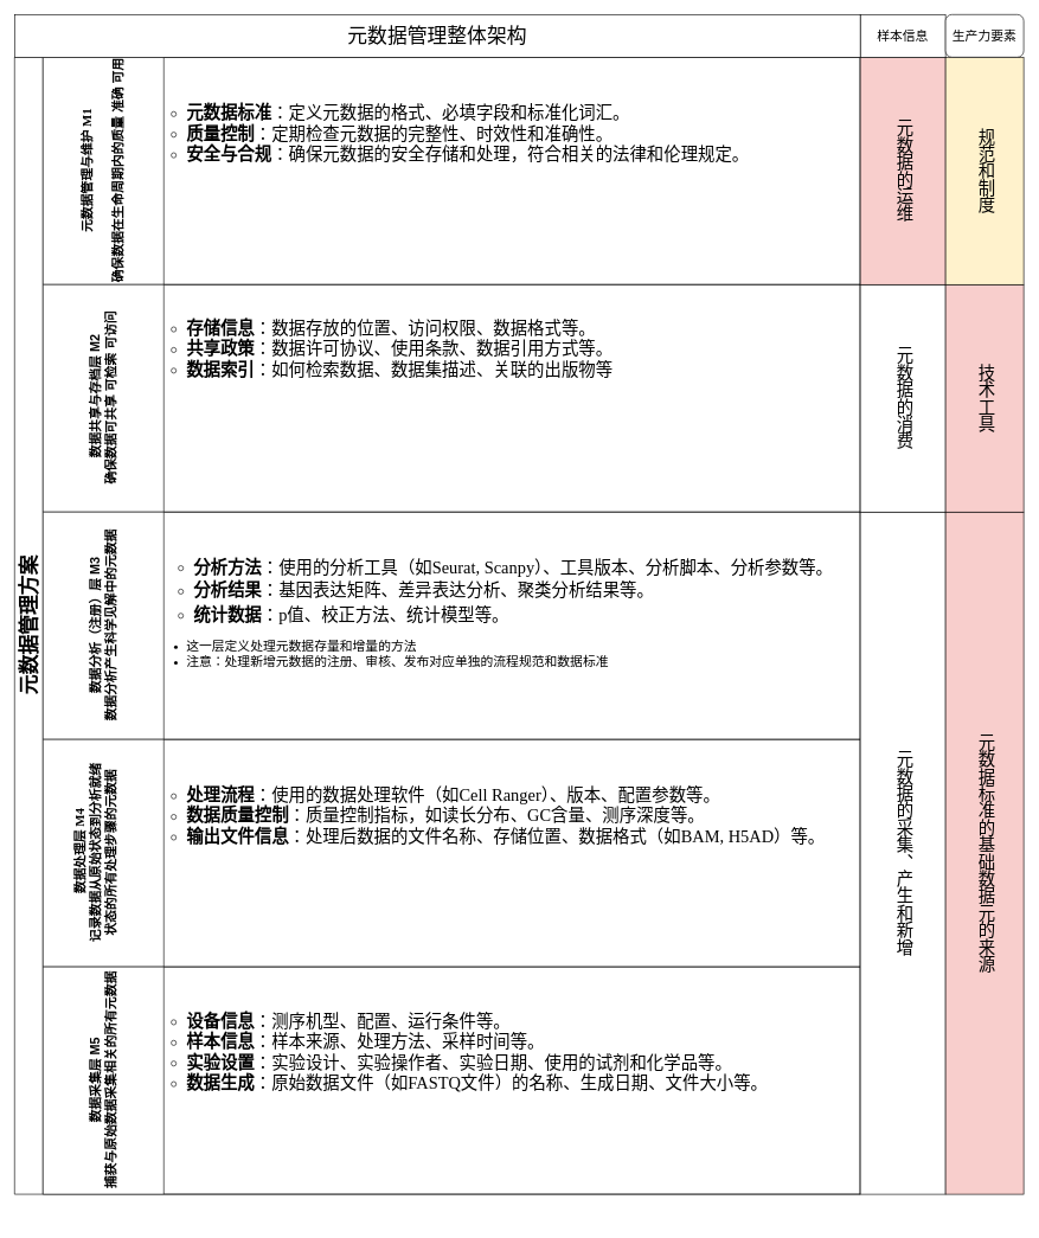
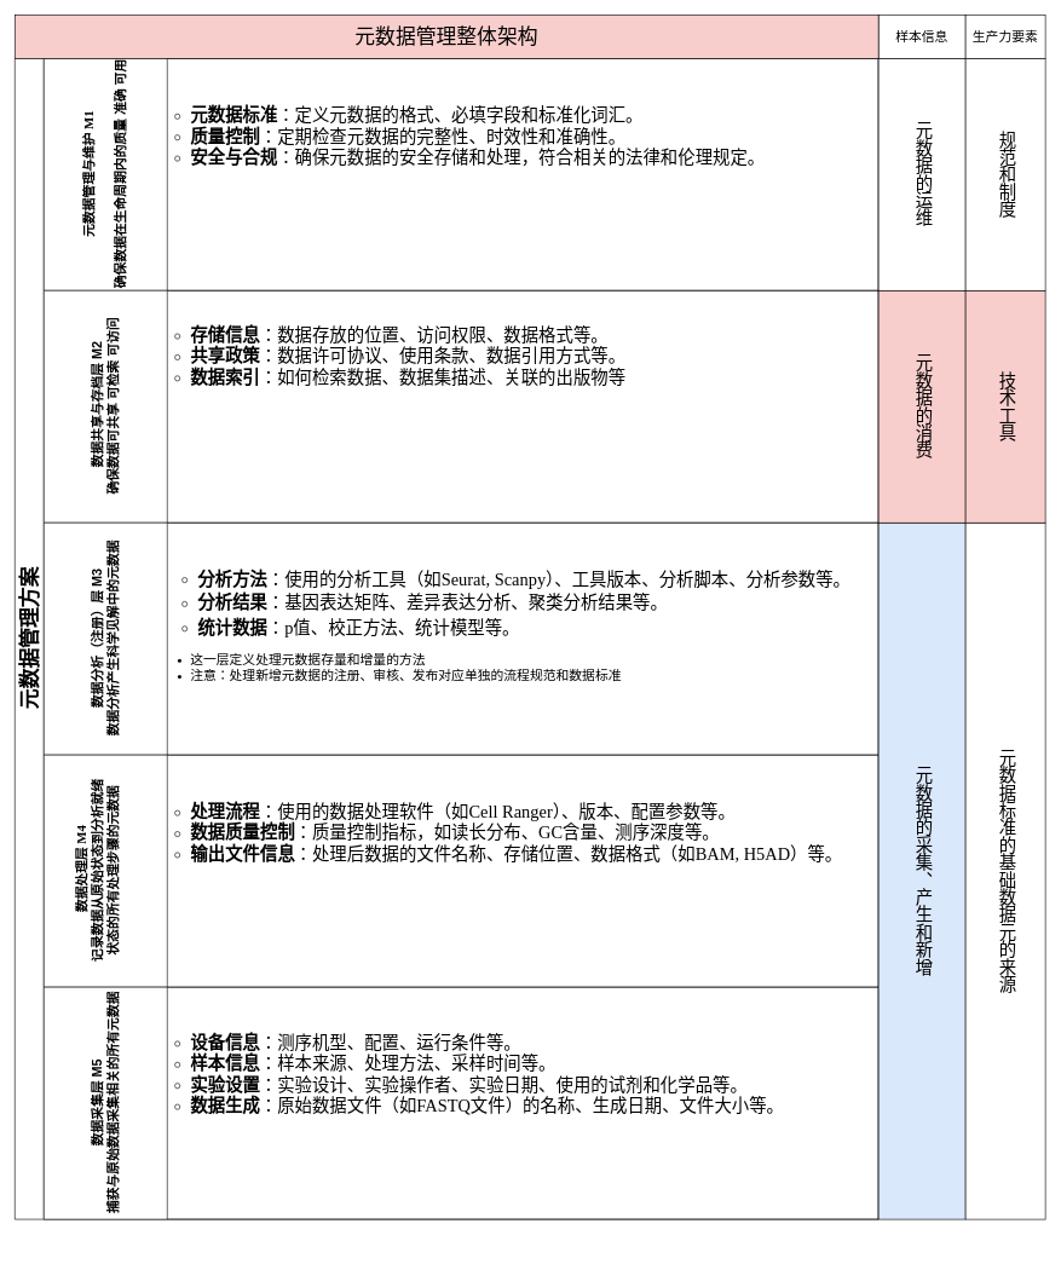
- <mxCell id="22" value="元数据管理整体架构" style="rounded=0;whiteSpace=wrap;html=1;fontSize=28;" vertex="1" parent="1"><mxGeometry x="20" y="20" width="1190" height="60" as="geometry" /></mxCell>
+ <mxCell id="22" value="元数据管理整体架构" style="rounded=0;whiteSpace=wrap;html=1;fontSize=28;fillColor=#f8cecc;" vertex="1" parent="1"><mxGeometry x="20" y="20" width="1190" height="60" as="geometry" /></mxCell>
- <mxCell id="21" value="生产力要素" style="whiteSpace=wrap;html=1;fontSize=18;rounded=1;" vertex="1" parent="1"><mxGeometry x="1330" y="20" width="110" height="60" as="geometry" /></mxCell>
+ <mxCell id="21" value="生产力要素" style="rounded=0;whiteSpace=wrap;html=1;fontSize=18;" vertex="1" parent="1"><mxGeometry x="1330" y="20" width="110" height="60" as="geometry" /></mxCell>
- <mxCell id="16" value="元数据的运维" style="rounded=0;whiteSpace=wrap;html=1;textDirection=vertical-lr;fontSize=24;fillColor=#f8cecc;" vertex="1" parent="1"><mxGeometry x="1210" y="80" width="120" height="320" as="geometry" /></mxCell>
+ <mxCell id="16" value="元数据的运维" style="rounded=0;whiteSpace=wrap;html=1;textDirection=vertical-lr;fontSize=24;" vertex="1" parent="1"><mxGeometry x="1210" y="80" width="120" height="320" as="geometry" /></mxCell>
- <mxCell id="19" value="规范和制度" style="rounded=0;whiteSpace=wrap;html=1;textDirection=vertical-lr;fontSize=24;fillColor=#fff2cc;" vertex="1" parent="1"><mxGeometry x="1330" y="80" width="110" height="320" as="geometry" /></mxCell>
+ <mxCell id="19" value="规范和制度" style="rounded=0;whiteSpace=wrap;html=1;textDirection=vertical-lr;fontSize=24;" vertex="1" parent="1"><mxGeometry x="1330" y="80" width="110" height="320" as="geometry" /></mxCell>
- <mxCell id="15" value="元数据的消费" style="rounded=0;whiteSpace=wrap;html=1;textDirection=vertical-lr;fontSize=24;" vertex="1" parent="1"><mxGeometry x="1210" y="400" width="120" height="320" as="geometry" /></mxCell>
+ <mxCell id="15" value="元数据的消费" style="rounded=0;whiteSpace=wrap;html=1;textDirection=vertical-lr;fontSize=24;fillColor=#f8cecc;" vertex="1" parent="1"><mxGeometry x="1210" y="400" width="120" height="320" as="geometry" /></mxCell>
- <mxCell id="14" value="元数据的采集、产生和新增" style="rounded=0;whiteSpace=wrap;html=1;fontSize=24;textDirection=vertical-lr;" vertex="1" parent="1"><mxGeometry x="1210" y="720" width="120" height="960" as="geometry" /></mxCell>
+ <mxCell id="14" value="元数据的采集、产生和新增" style="rounded=0;whiteSpace=wrap;html=1;fontSize=24;textDirection=vertical-lr;fillColor=#dae8fc;" vertex="1" parent="1"><mxGeometry x="1210" y="720" width="120" height="960" as="geometry" /></mxCell>
- <mxCell id="17" value="元数据标准的基础数据元的来源" style="rounded=0;whiteSpace=wrap;html=1;textDirection=vertical-lr;fontSize=24;fillColor=#f8cecc;" vertex="1" parent="1"><mxGeometry x="1330" y="720" width="110" height="960" as="geometry" /></mxCell>
+ <mxCell id="17" value="元数据标准的基础数据元的来源" style="rounded=0;whiteSpace=wrap;html=1;textDirection=vertical-lr;fontSize=24;" vertex="1" parent="1"><mxGeometry x="1330" y="720" width="110" height="960" as="geometry" /></mxCell>
